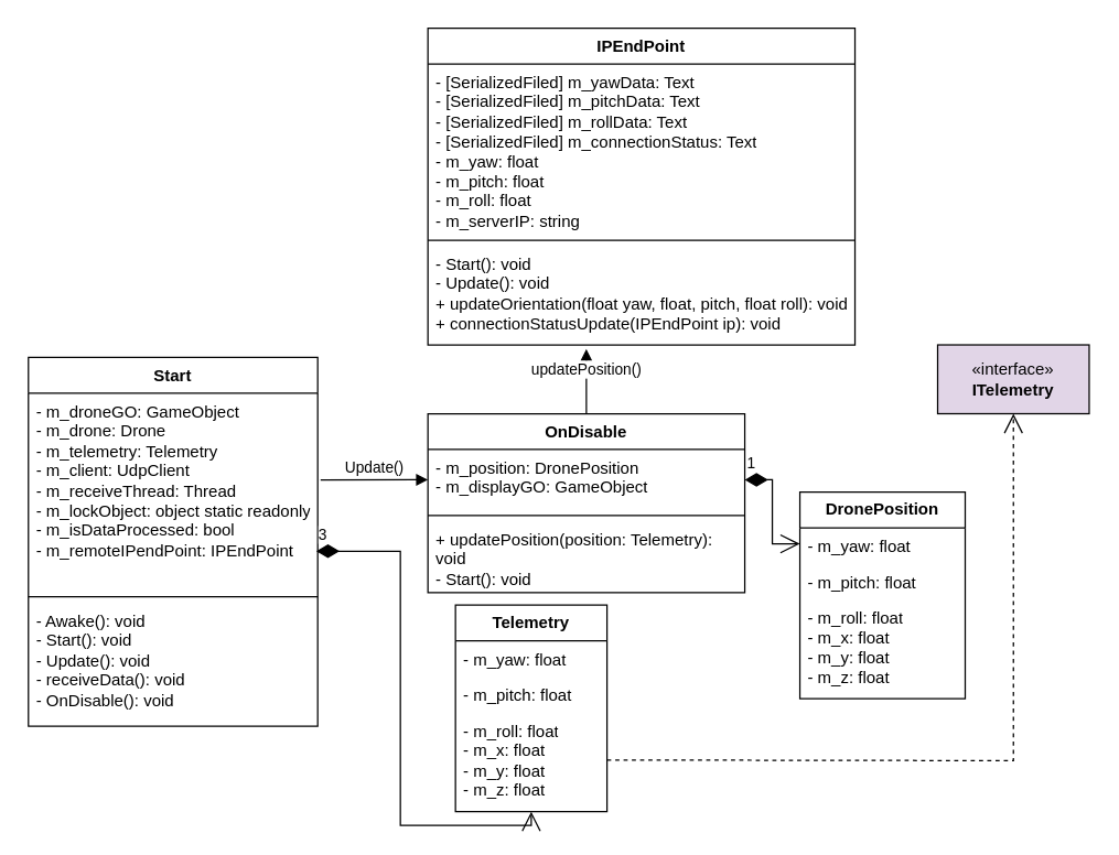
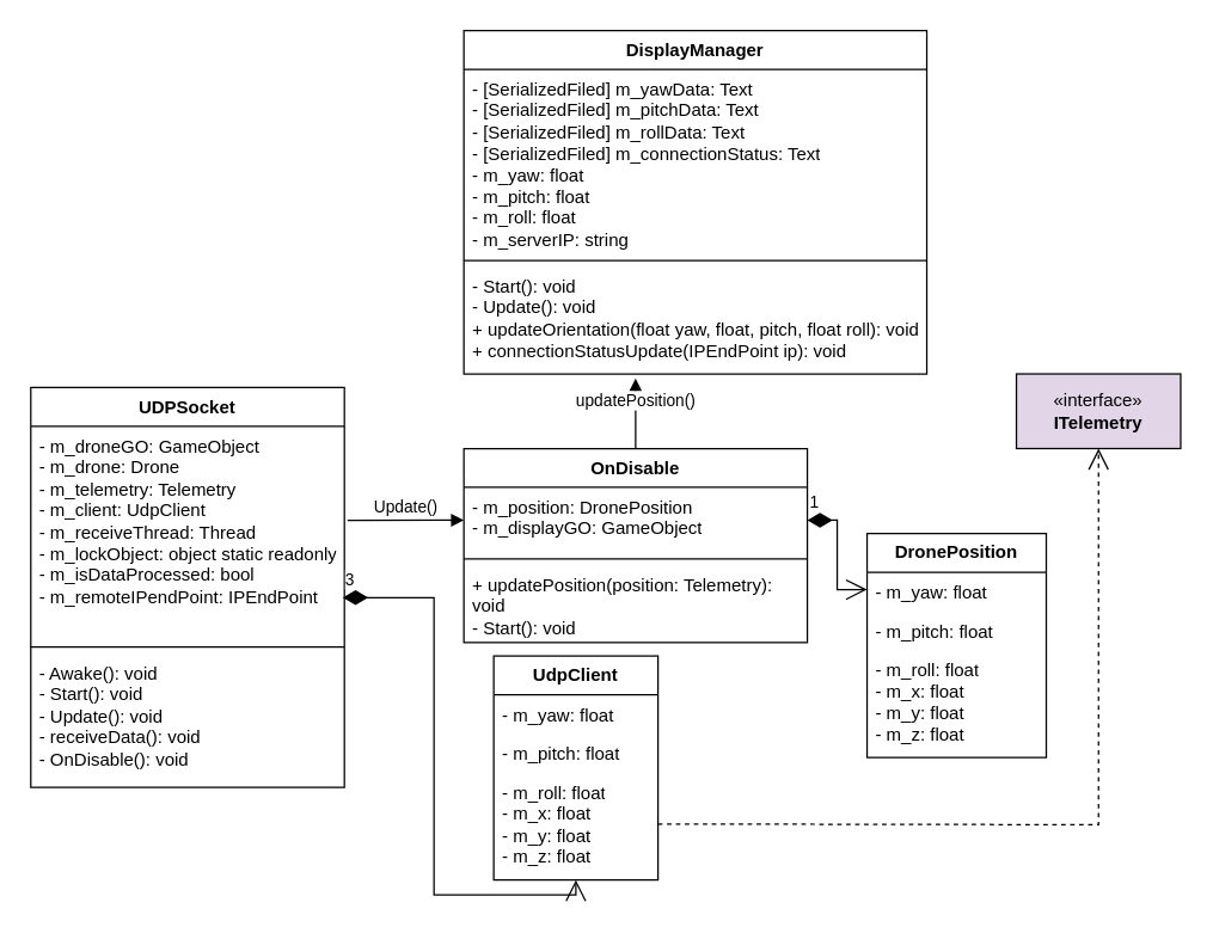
- <mxCell id="21" value="&lt;b&gt;IPEndPoint&lt;/b&gt;" style="swimlane;fontStyle=1;align=center;verticalAlign=top;childLayout=stackLayout;horizontal=1;startSize=26;horizontalStack=0;resizeParent=1;resizeParentMax=0;resizeLast=0;collapsible=1;marginBottom=0;whiteSpace=wrap;html=1;" vertex="1" parent="1"><mxGeometry x="310" y="20" width="310" height="230" as="geometry" /></mxCell>
+ <mxCell id="21" value="&lt;b&gt;DisplayManager&lt;/b&gt;" style="swimlane;fontStyle=1;align=center;verticalAlign=top;childLayout=stackLayout;horizontal=1;startSize=26;horizontalStack=0;resizeParent=1;resizeParentMax=0;resizeLast=0;collapsible=1;marginBottom=0;whiteSpace=wrap;html=1;" vertex="1" parent="1"><mxGeometry x="310" y="20" width="310" height="230" as="geometry" /></mxCell>
- <mxCell id="11" value="Start" style="swimlane;fontStyle=1;align=center;verticalAlign=top;childLayout=stackLayout;horizontal=1;startSize=26;horizontalStack=0;resizeParent=1;resizeParentMax=0;resizeLast=0;collapsible=1;marginBottom=0;whiteSpace=wrap;html=1;" vertex="1" parent="1"><mxGeometry x="20" y="259" width="210" height="268" as="geometry" /></mxCell>
+ <mxCell id="11" value="UDPSocket" style="swimlane;fontStyle=1;align=center;verticalAlign=top;childLayout=stackLayout;horizontal=1;startSize=26;horizontalStack=0;resizeParent=1;resizeParentMax=0;resizeLast=0;collapsible=1;marginBottom=0;whiteSpace=wrap;html=1;" vertex="1" parent="1"><mxGeometry x="20" y="259" width="210" height="268" as="geometry" /></mxCell>
- <mxCell id="15" value="&lt;b&gt;Telemetry&lt;/b&gt;" style="swimlane;fontStyle=0;childLayout=stackLayout;horizontal=1;startSize=26;fillColor=none;horizontalStack=0;resizeParent=1;resizeParentMax=0;resizeLast=0;collapsible=1;marginBottom=0;whiteSpace=wrap;html=1;" vertex="1" parent="1"><mxGeometry x="330" y="439" width="110" height="150" as="geometry" /></mxCell>
+ <mxCell id="15" value="&lt;b&gt;UdpClient&lt;/b&gt;" style="swimlane;fontStyle=0;childLayout=stackLayout;horizontal=1;startSize=26;fillColor=none;horizontalStack=0;resizeParent=1;resizeParentMax=0;resizeLast=0;collapsible=1;marginBottom=0;whiteSpace=wrap;html=1;" vertex="1" parent="1"><mxGeometry x="330" y="439" width="110" height="150" as="geometry" /></mxCell>
